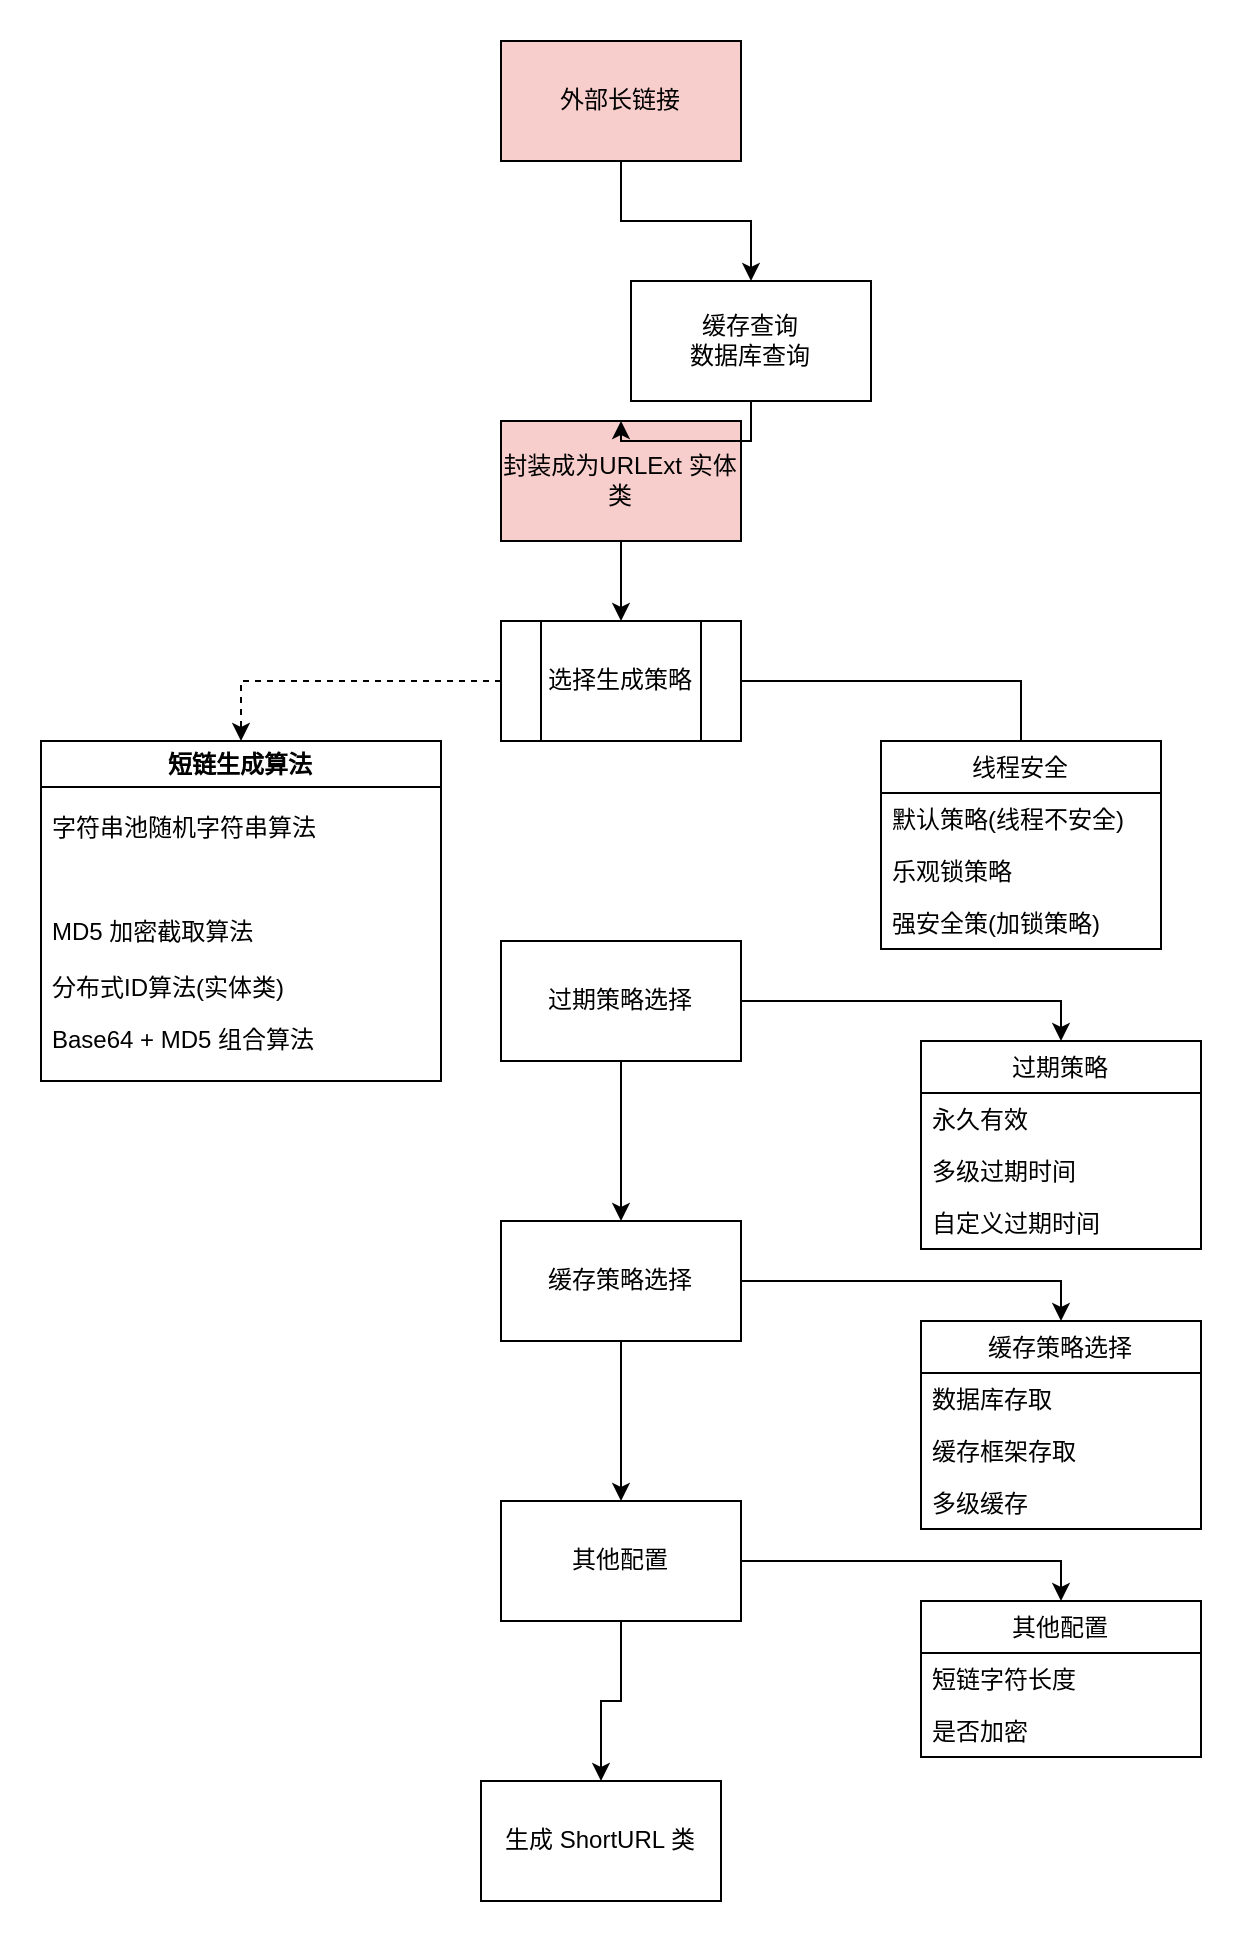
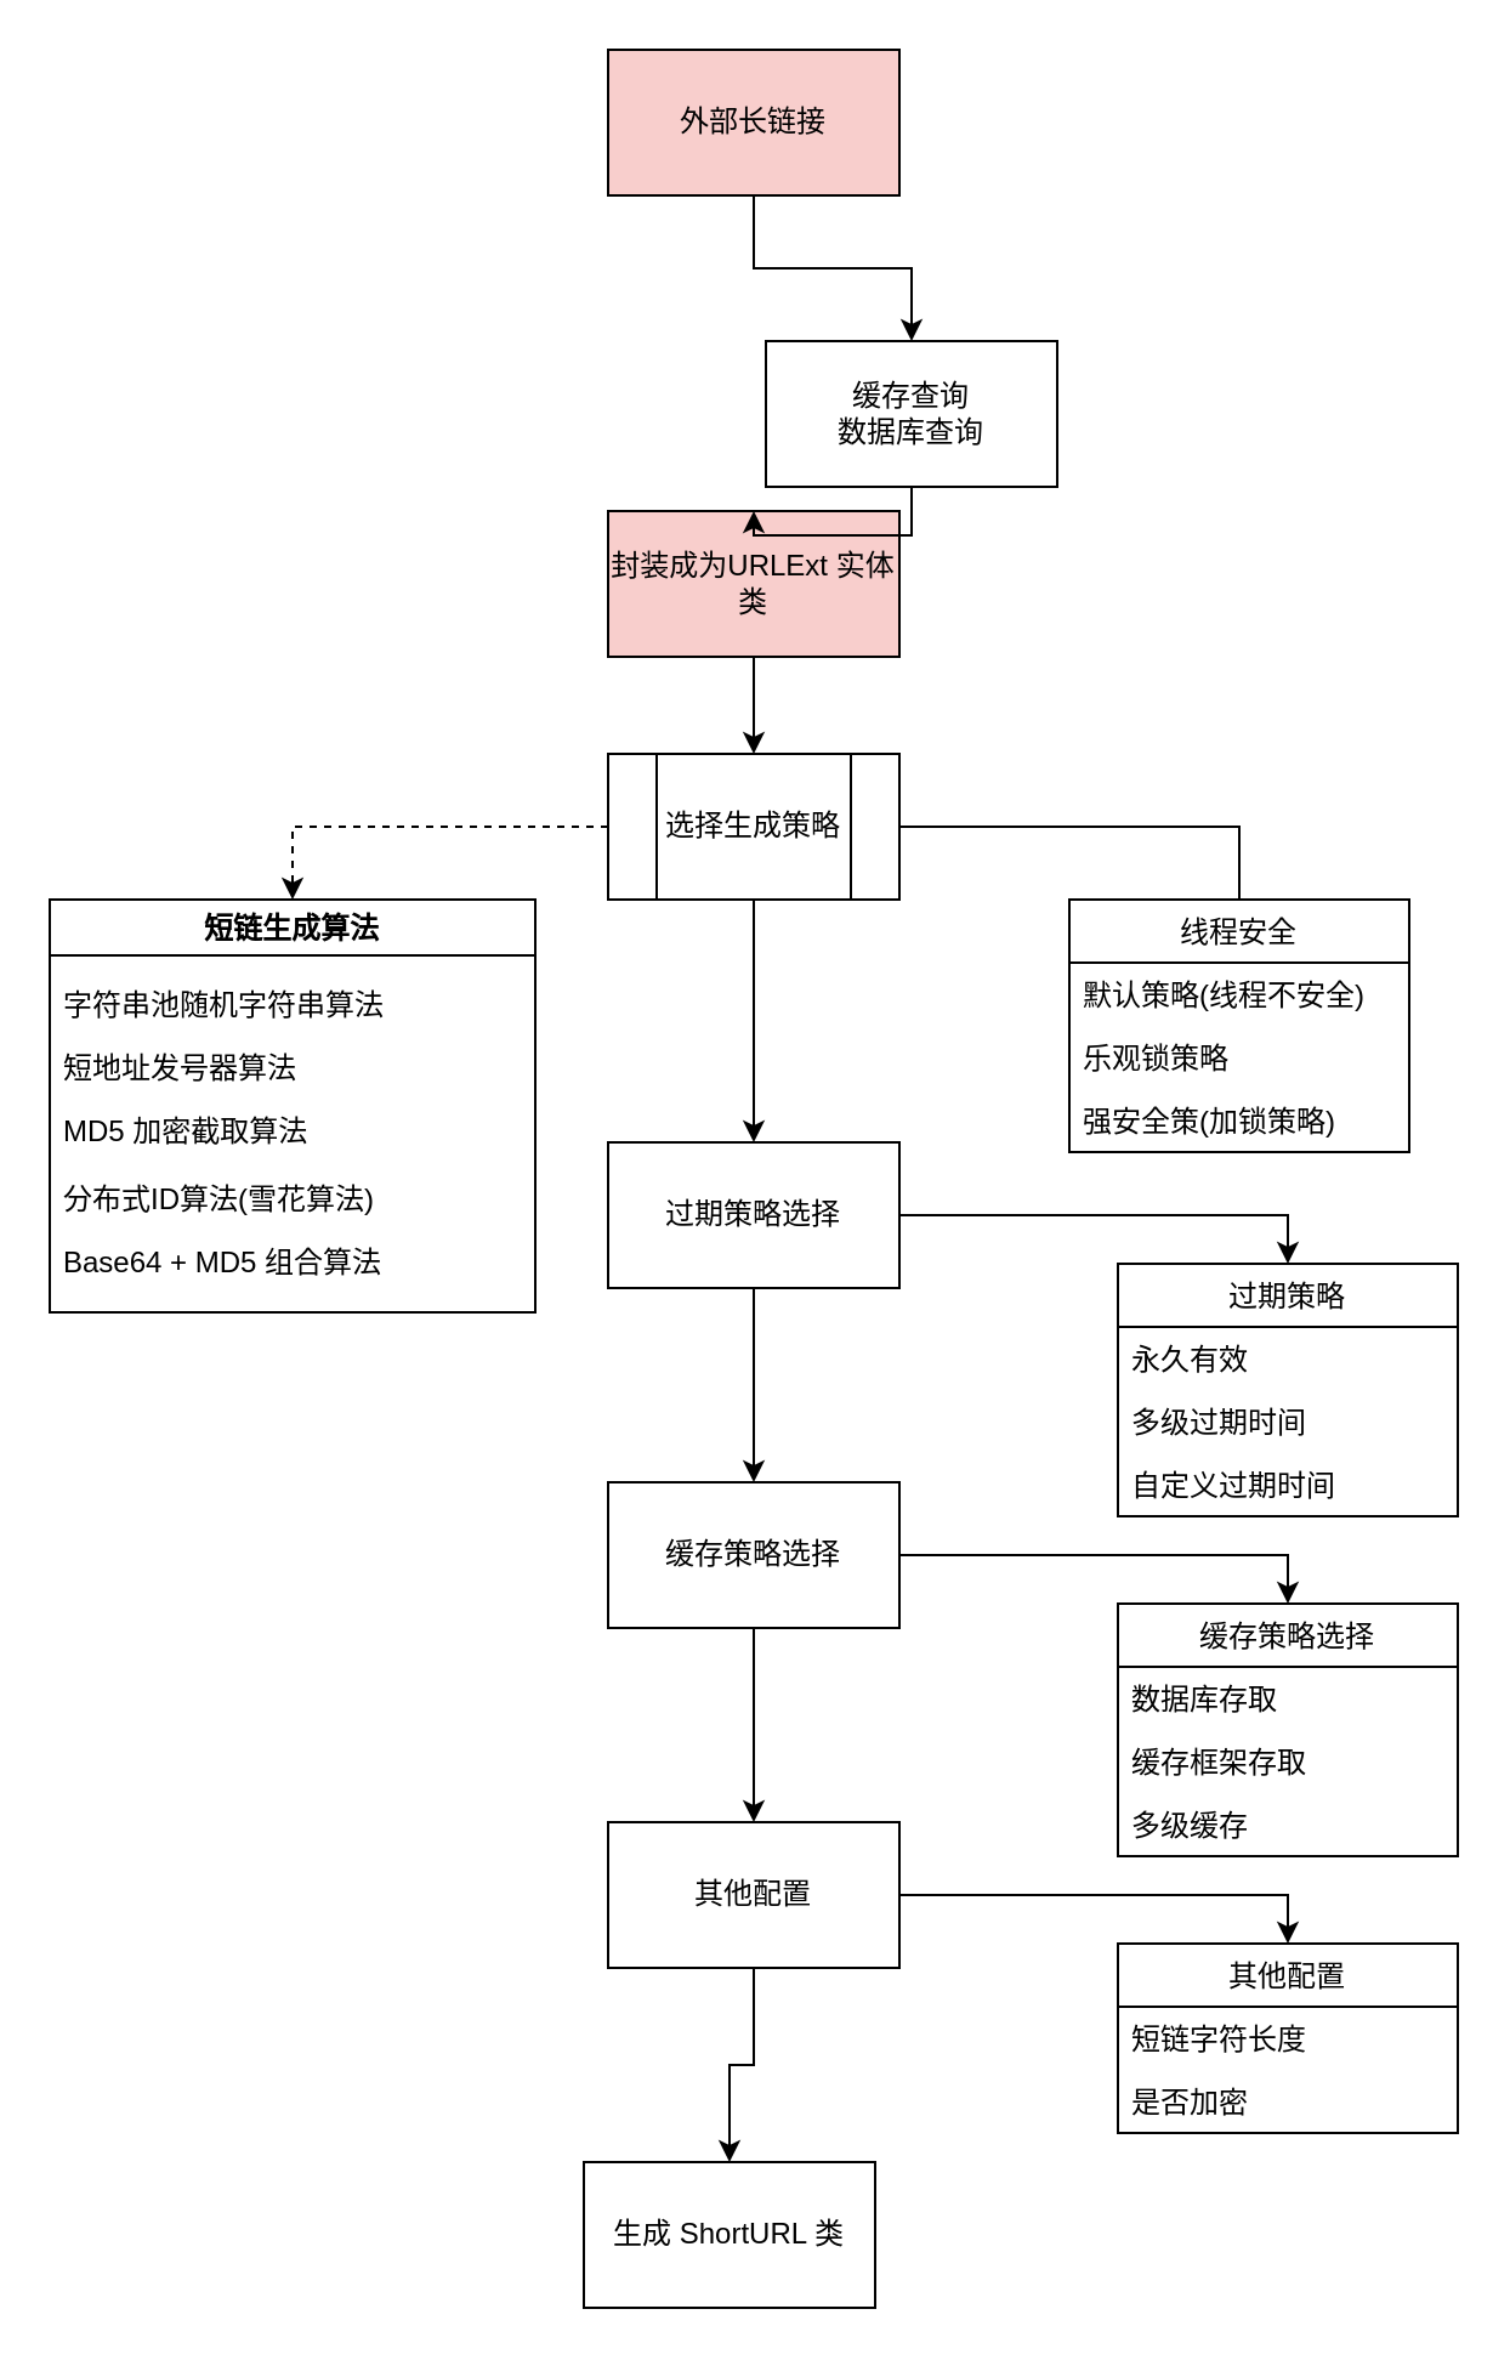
+ <mxCell id="9" style="edgeStyle=orthogonalEdgeStyle;rounded=0;orthogonalLoop=1;jettySize=auto;html=1;exitX=0.5;exitY=1;exitDx=0;exitDy=0;" parent="1" source="10" target="23" edge="1"><mxGeometry relative="1" as="geometry" /></mxCell>
+ <mxCell id="17" value="短地址发号器算法" style="text;strokeColor=none;fillColor=none;align=left;verticalAlign=top;spacingLeft=4;spacingRight=4;overflow=hidden;rotatable=0;points=[[0,0.5],[1,0.5]];portConstraint=eastwest;" parent="15" vertex="1"><mxGeometry y="56" width="200" height="26" as="geometry" /></mxCell>
- <mxCell id="19" value="分布式ID算法(实体类)" style="text;strokeColor=none;fillColor=none;align=left;verticalAlign=top;spacingLeft=4;spacingRight=4;overflow=hidden;rotatable=0;points=[[0,0.5],[1,0.5]];portConstraint=eastwest;" parent="15" vertex="1"><mxGeometry y="110" width="200" height="26" as="geometry" /></mxCell>
+ <mxCell id="19" value="分布式ID算法(雪花算法)" style="text;strokeColor=none;fillColor=none;align=left;verticalAlign=top;spacingLeft=4;spacingRight=4;overflow=hidden;rotatable=0;points=[[0,0.5],[1,0.5]];portConstraint=eastwest;" parent="15" vertex="1"><mxGeometry y="110" width="200" height="26" as="geometry" /></mxCell>
